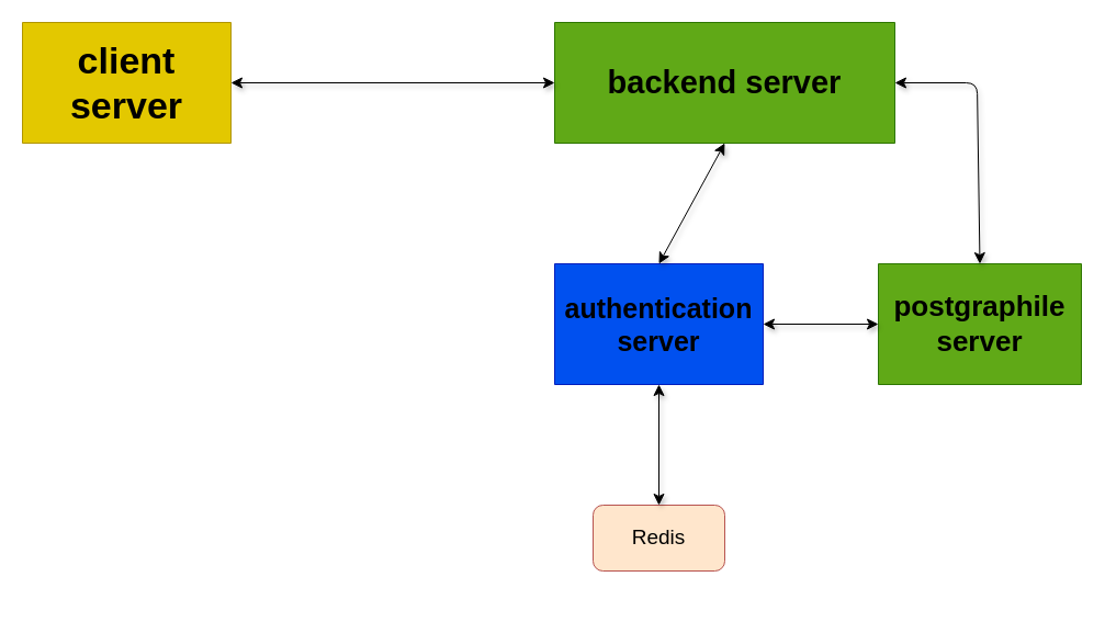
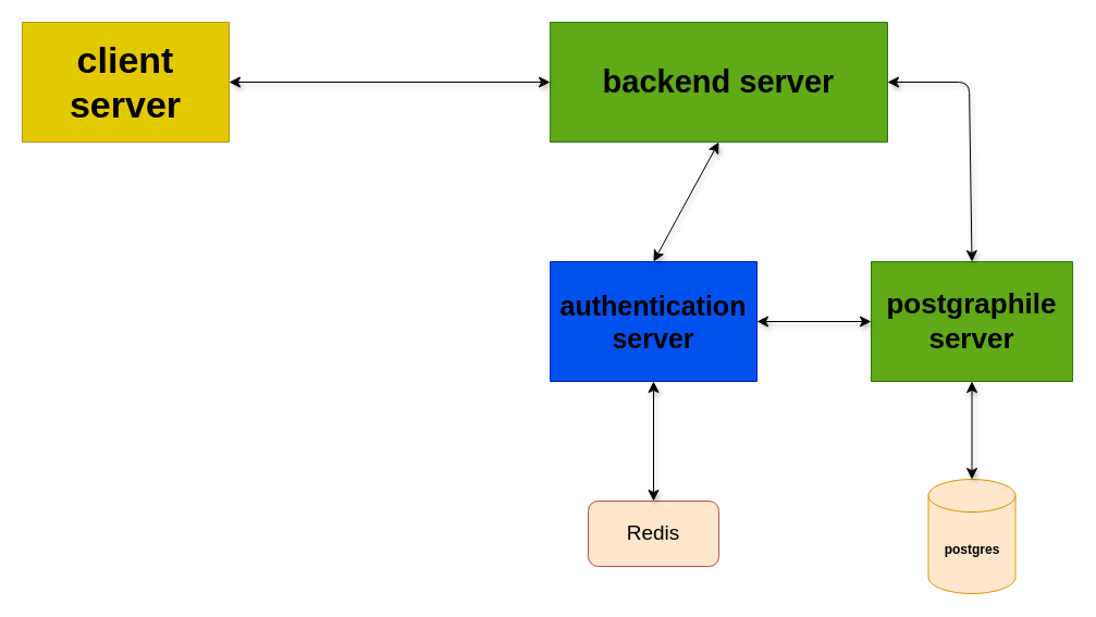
+ <mxCell id="12" value="" style="edgeStyle=none;orthogonalLoop=1;jettySize=auto;html=1;endArrow=classic;startArrow=classic;endSize=8;startSize=8;shadow=1;fontSize=15;fontColor=#000000;entryX=0.5;entryY=0;entryDx=0;entryDy=0;entryPerimeter=0;exitX=0.5;exitY=1;exitDx=0;exitDy=0;" edge="1" parent="1" source="7" target="3"><mxGeometry width="100" relative="1" as="geometry"><mxPoint x="900" y="440" as="sourcePoint" /><mxPoint x="898.33" y="520" as="targetPoint" /><Array as="points" /></mxGeometry></mxCell>
+ <mxCell id="3" value="&lt;b style=&quot;&quot;&gt;&lt;font color=&quot;#000000&quot;&gt;postgres&lt;/font&gt;&lt;/b&gt;" style="shape=cylinder3;whiteSpace=wrap;html=1;boundedLbl=1;backgroundOutline=1;size=15;fillColor=#ffe6cc;strokeColor=#d79b00;" parent="1" vertex="1"><mxGeometry x="852.5" y="440" width="80" height="105" as="geometry" /></mxCell>
